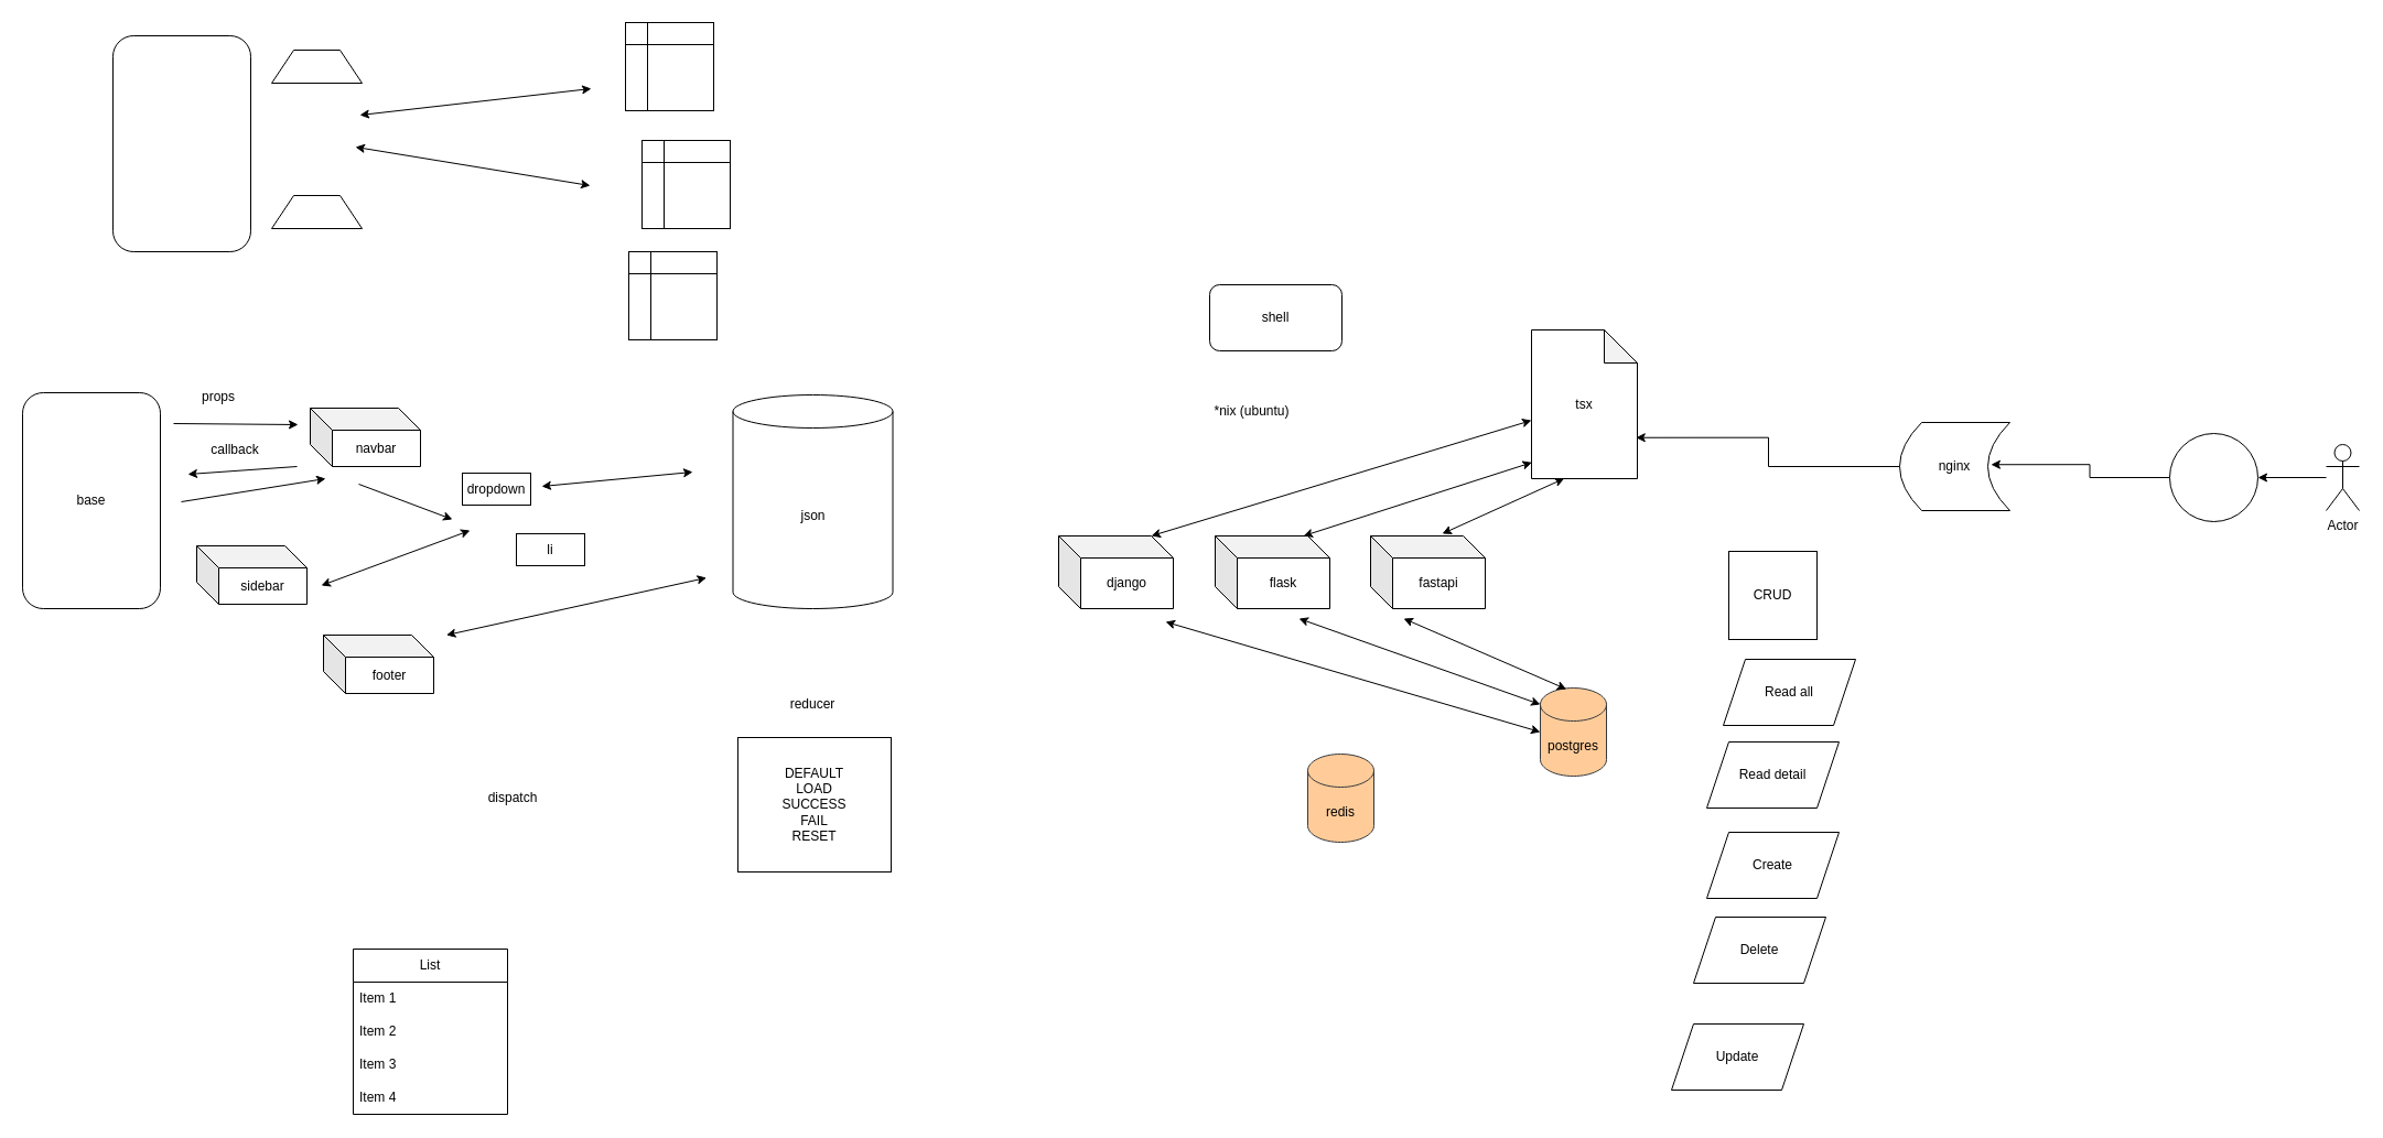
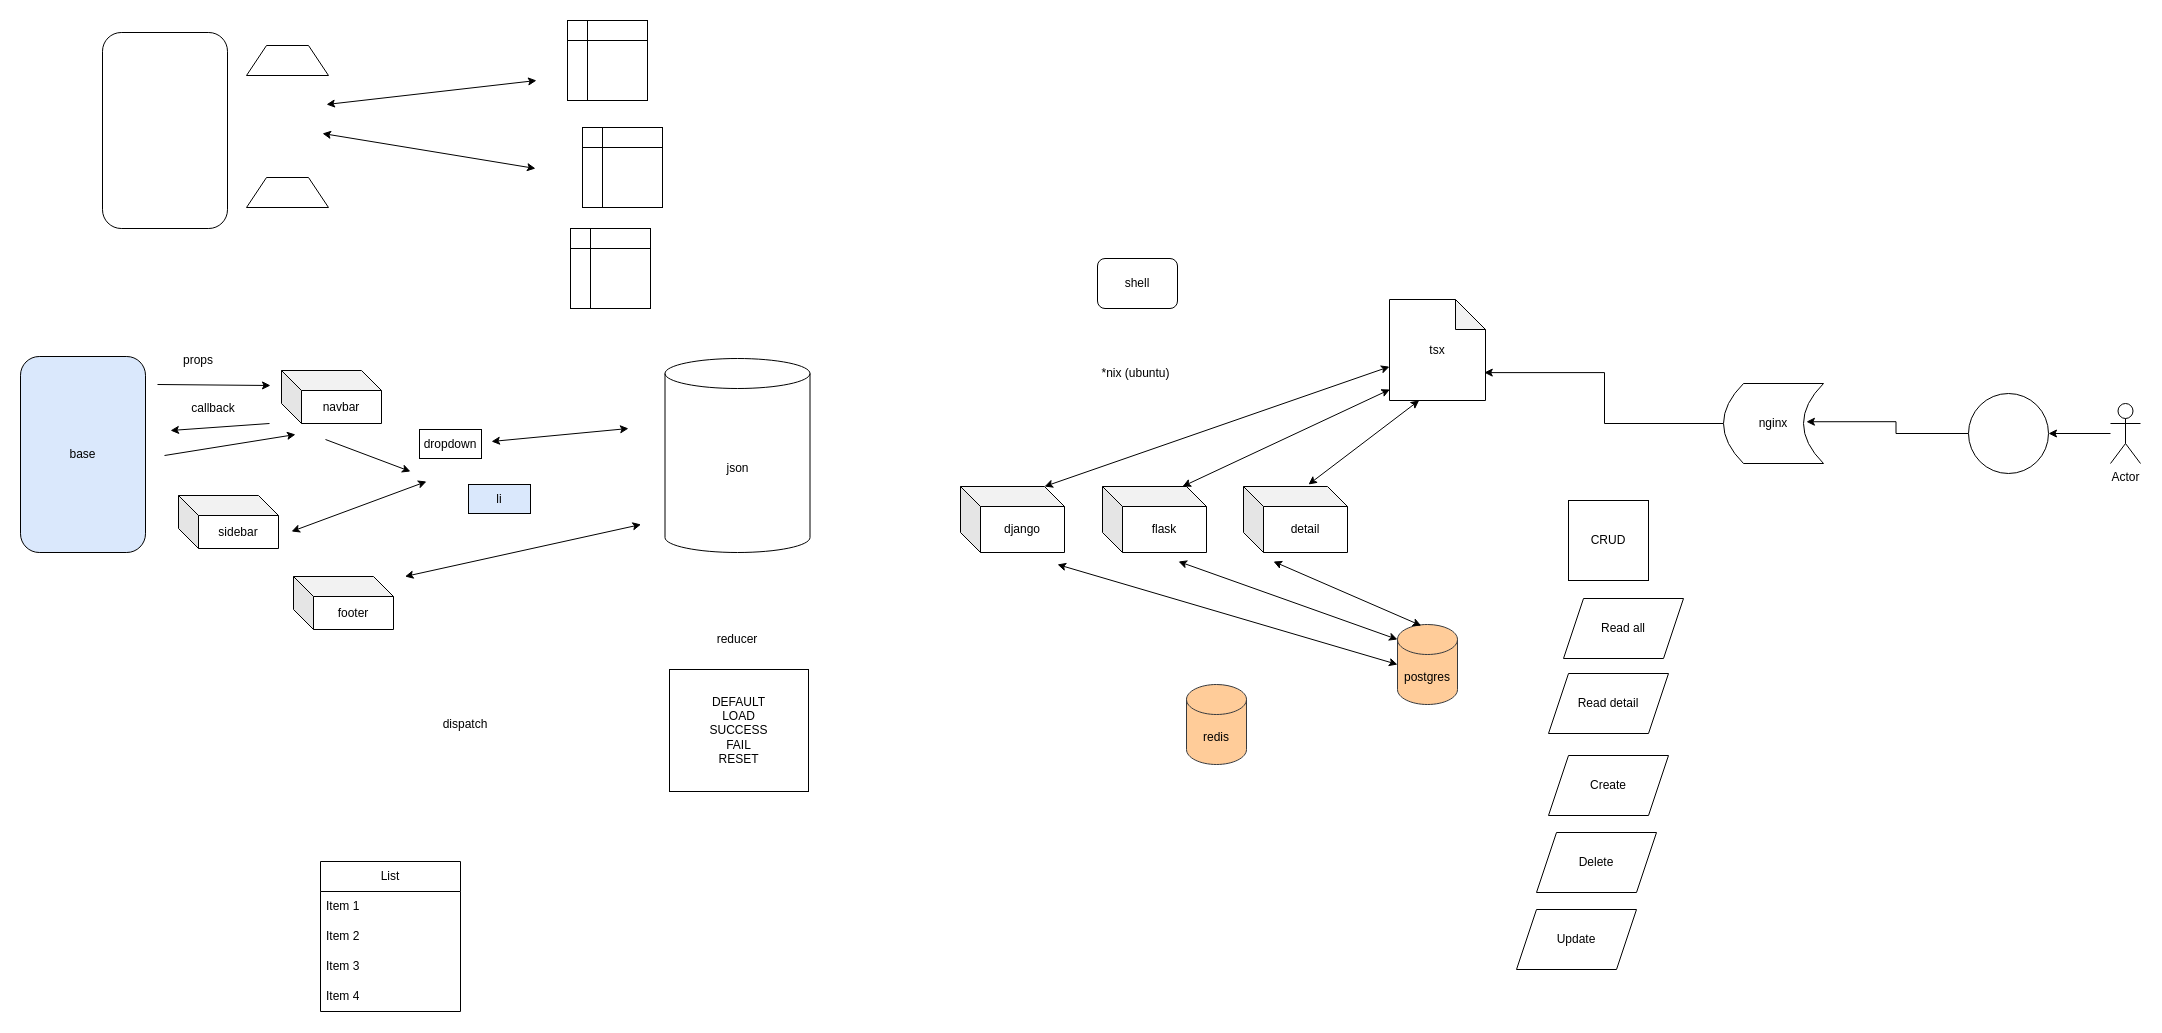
- <mxCell id="27" value="shell" style="rounded=1;whiteSpace=wrap;html=1;" parent="1" vertex="1"><mxGeometry x="1097" y="258" width="120" height="60" as="geometry" /></mxCell>
+ <mxCell id="27" value="shell" style="rounded=1;whiteSpace=wrap;html=1;" parent="1" vertex="1"><mxGeometry x="1097" y="258" width="80" height="50" as="geometry" /></mxCell>
- <mxCell id="4" value="tsx" style="shape=note;whiteSpace=wrap;html=1;backgroundOutline=1;darkOpacity=0.05;" parent="1" vertex="1"><mxGeometry x="1389" y="299" width="96" height="135" as="geometry" /></mxCell>
+ <mxCell id="4" value="tsx" style="shape=note;whiteSpace=wrap;html=1;backgroundOutline=1;darkOpacity=0.05;" parent="1" vertex="1"><mxGeometry x="1389" y="299" width="96" height="101" as="geometry" /></mxCell>
- <mxCell id="37" value="base" style="rounded=1;whiteSpace=wrap;html=1;" parent="1" vertex="1"><mxGeometry x="20" y="356" width="125" height="196" as="geometry" /></mxCell>
+ <mxCell id="37" value="base" style="rounded=1;whiteSpace=wrap;html=1;fillColor=#dae8fc;" parent="1" vertex="1"><mxGeometry x="20" y="356" width="125" height="196" as="geometry" /></mxCell>
- <mxCell id="47" value="li" style="rounded=0;whiteSpace=wrap;html=1;" parent="1" vertex="1"><mxGeometry x="468" y="484" width="62" height="29" as="geometry" /></mxCell>
+ <mxCell id="47" value="li" style="rounded=0;whiteSpace=wrap;html=1;fillColor=#dae8fc;" parent="1" vertex="1"><mxGeometry x="468" y="484" width="62" height="29" as="geometry" /></mxCell>
- <mxCell id="7" value="fastapi" style="shape=cube;whiteSpace=wrap;html=1;boundedLbl=1;backgroundOutline=1;darkOpacity=0.05;darkOpacity2=0.1;" parent="1" vertex="1"><mxGeometry x="1243" y="486" width="104" height="66" as="geometry" /></mxCell>
+ <mxCell id="7" value="detail" style="shape=cube;whiteSpace=wrap;html=1;boundedLbl=1;backgroundOutline=1;darkOpacity=0.05;darkOpacity2=0.1;" parent="1" vertex="1"><mxGeometry x="1243" y="486" width="104" height="66" as="geometry" /></mxCell>
- <mxCell id="26" value="Update" style="shape=parallelogram;perimeter=parallelogramPerimeter;whiteSpace=wrap;html=1;fixedSize=1;" parent="1" vertex="1"><mxGeometry x="1516" y="929" width="120" height="60" as="geometry" /></mxCell>
+ <mxCell id="26" value="Update" style="shape=parallelogram;perimeter=parallelogramPerimeter;whiteSpace=wrap;html=1;fixedSize=1;" parent="1" vertex="1"><mxGeometry x="1516" y="909" width="120" height="60" as="geometry" /></mxCell>
